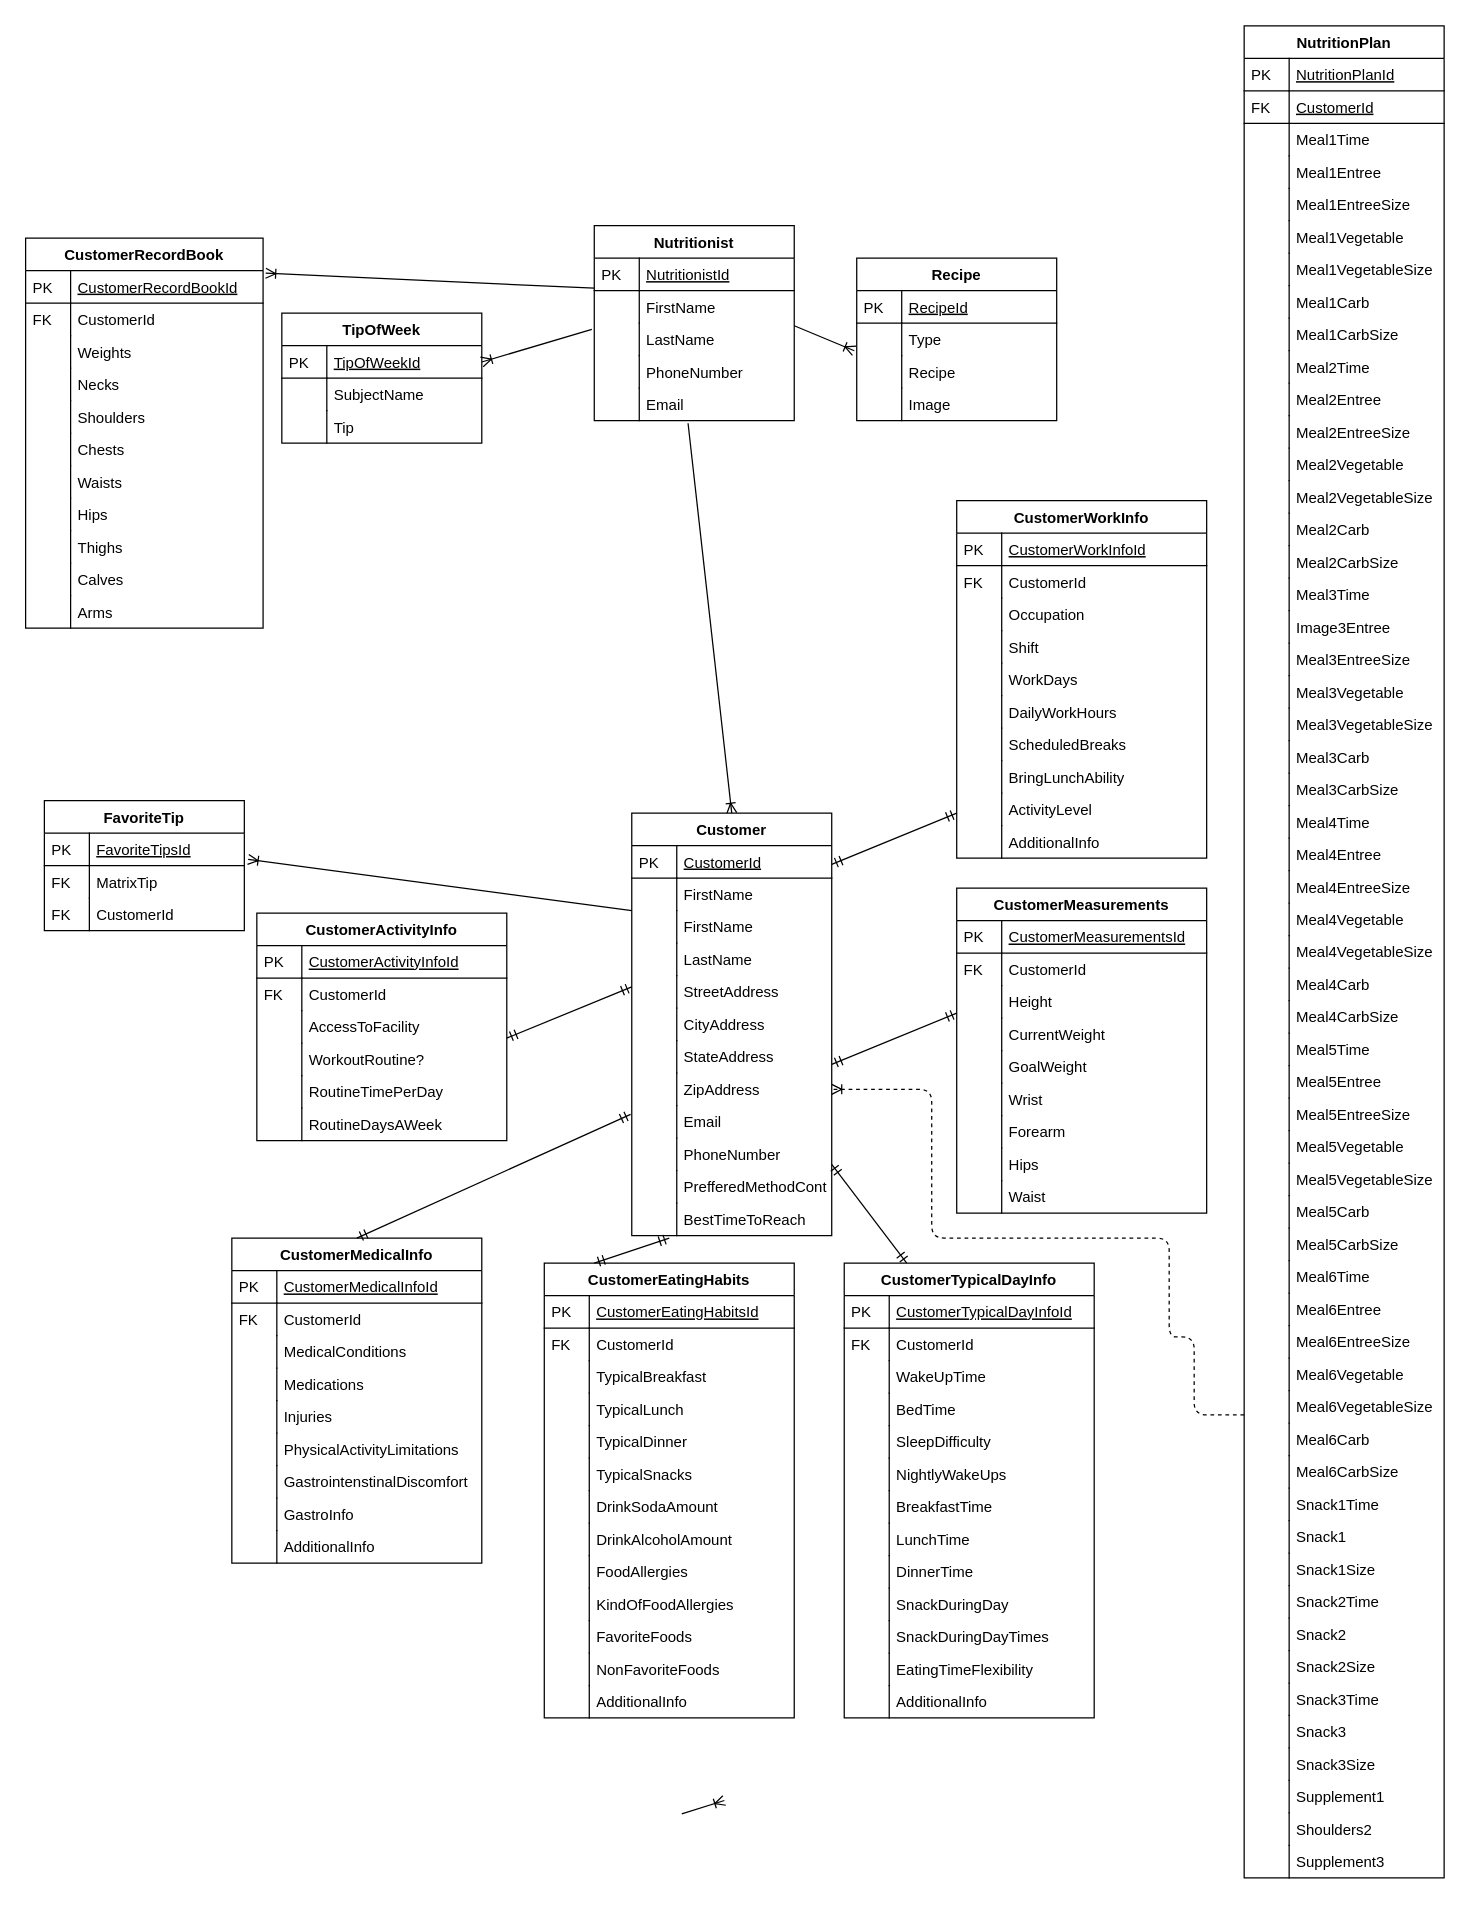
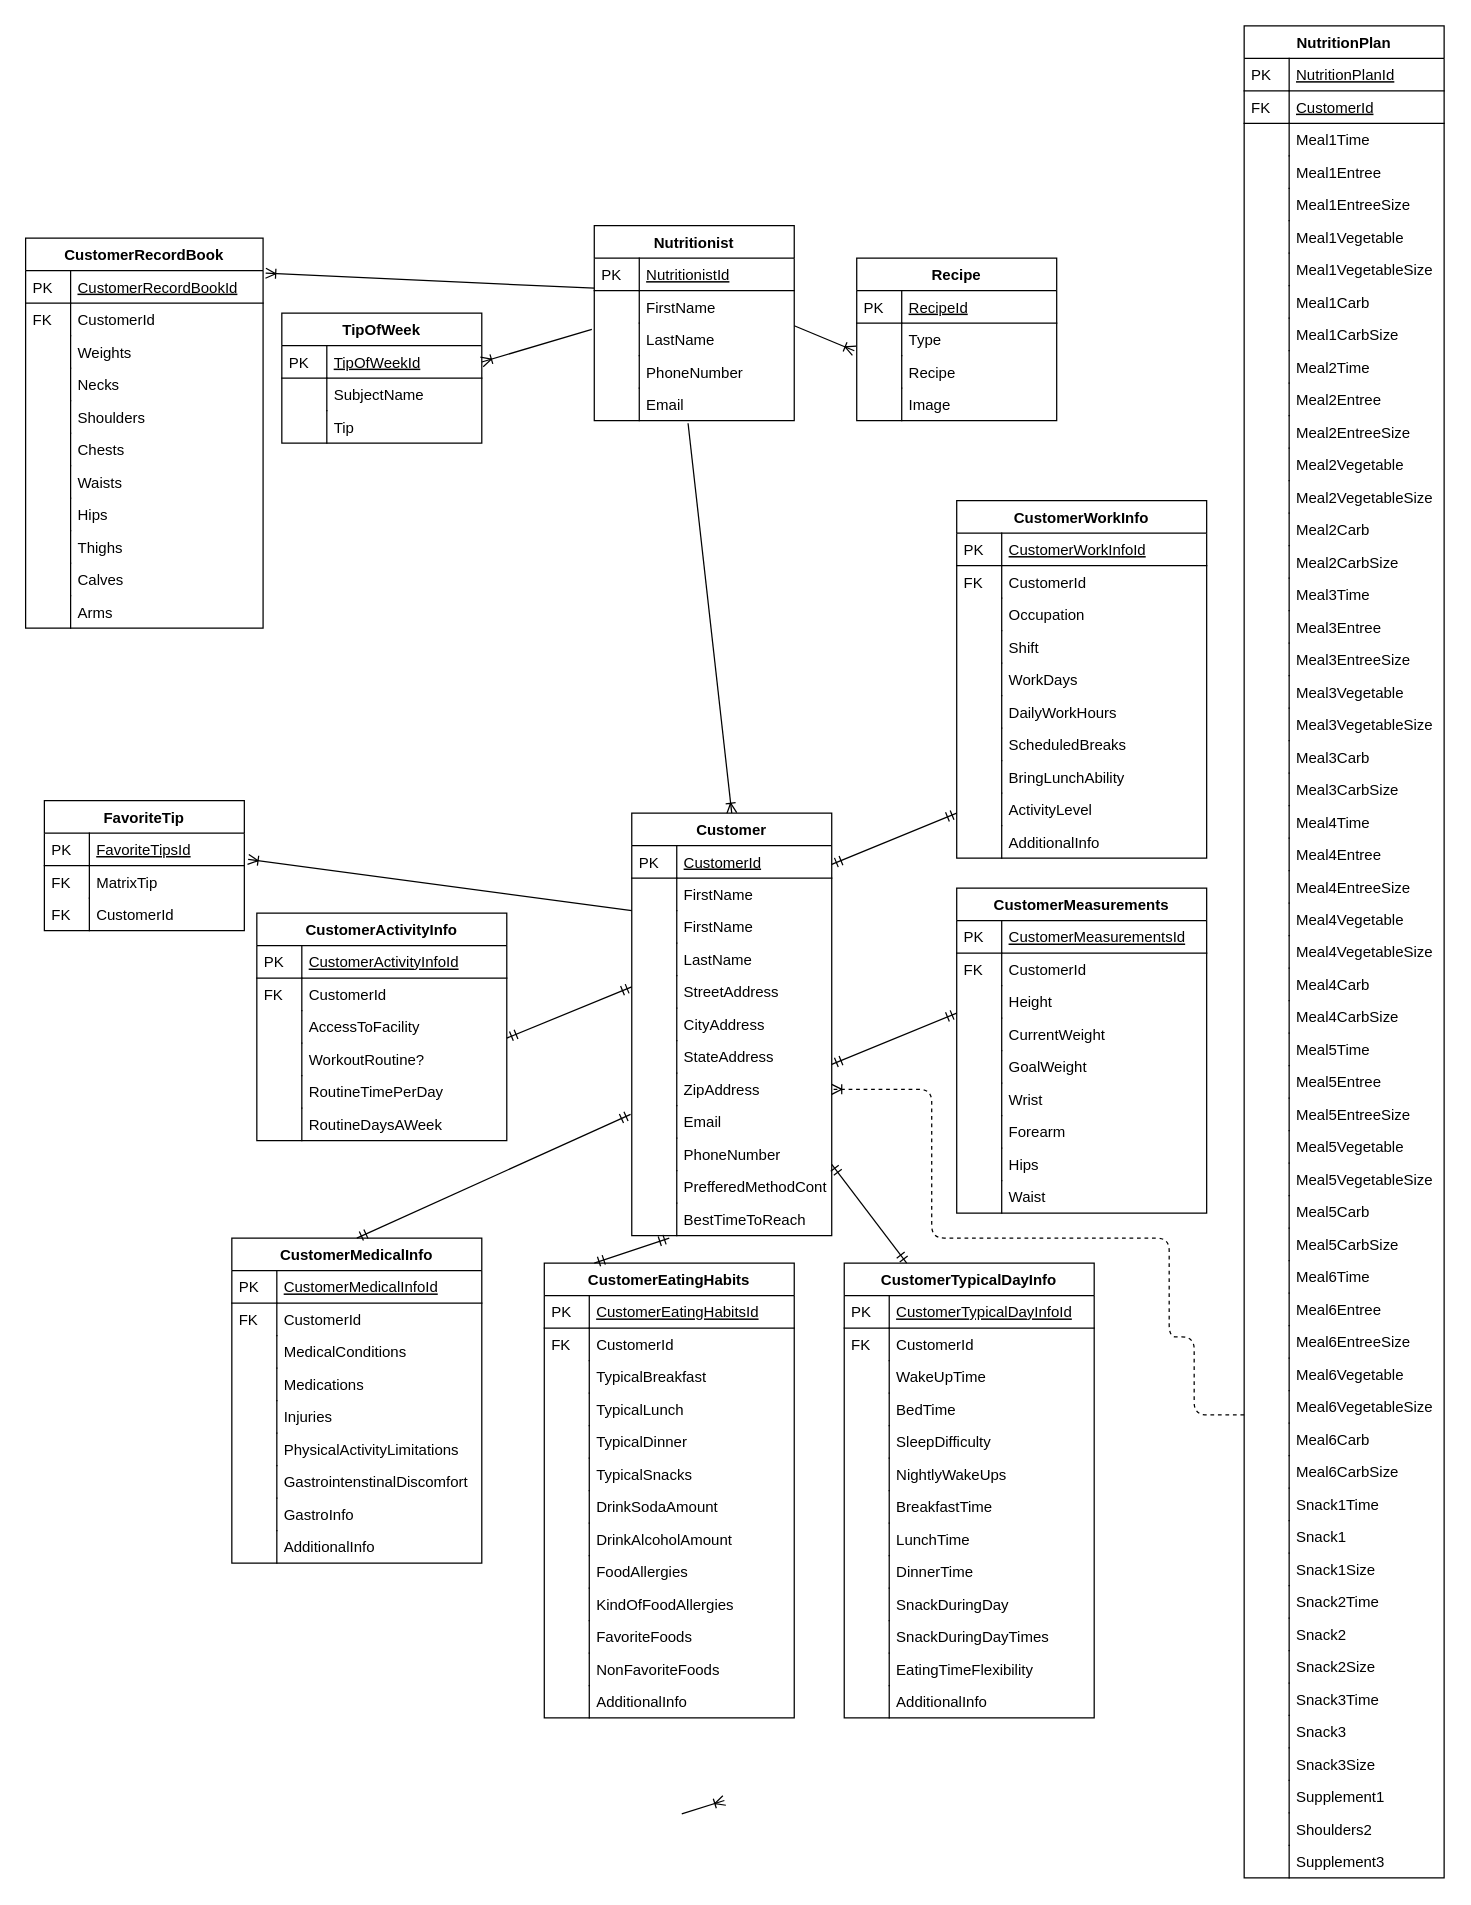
- <mxCell id="258" value="Image3Entree" style="shape=partialRectangle;top=0;left=0;right=0;bottom=0;align=left;verticalAlign=top;fillColor=none;spacingLeft=40;spacingRight=4;overflow=hidden;rotatable=0;points=[[0,0.5],[1,0.5]];portConstraint=eastwest;dropTarget=0;rounded=0;shadow=0;strokeWidth=1;" vertex="1" parent="223"><mxGeometry y="468" width="160" height="26" as="geometry" /></mxCell>
+ <mxCell id="258" value="Meal3Entree" style="shape=partialRectangle;top=0;left=0;right=0;bottom=0;align=left;verticalAlign=top;fillColor=none;spacingLeft=40;spacingRight=4;overflow=hidden;rotatable=0;points=[[0,0.5],[1,0.5]];portConstraint=eastwest;dropTarget=0;rounded=0;shadow=0;strokeWidth=1;" vertex="1" parent="223"><mxGeometry y="468" width="160" height="26" as="geometry" /></mxCell>
